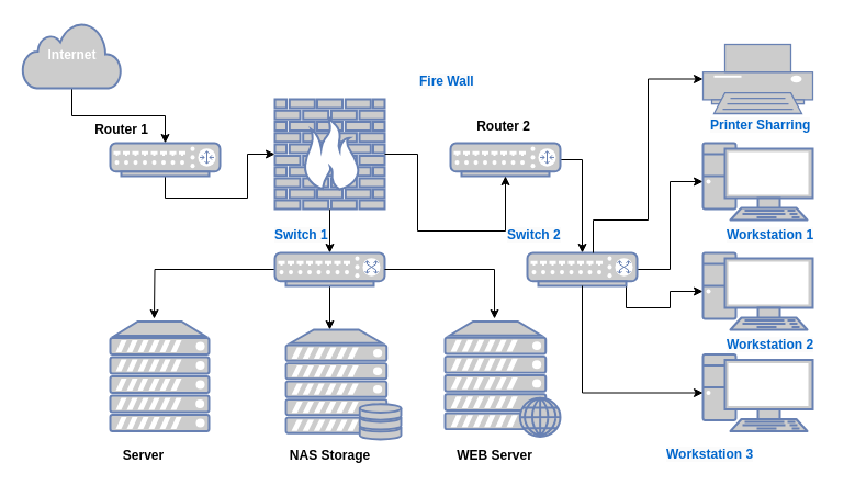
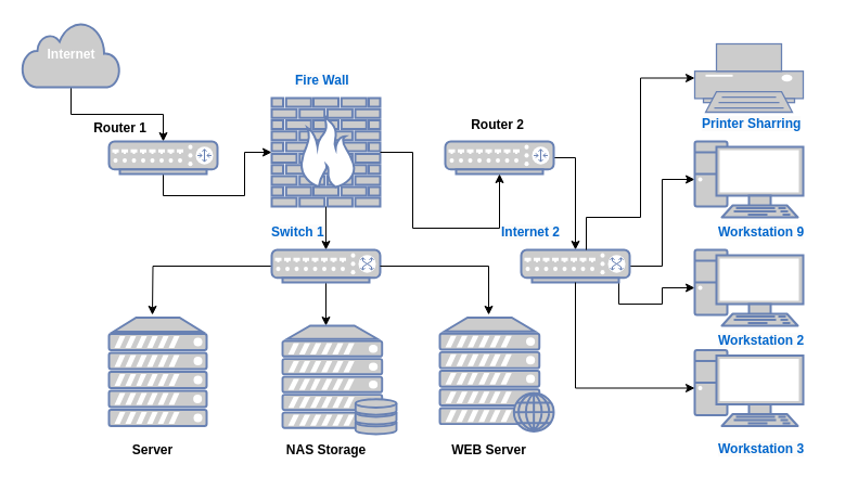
- <mxCell id="26" value="&lt;b style=&quot;border-color: var(--border-color); color: rgb(0, 102, 204); font-family: Helvetica; font-size: 12px; font-style: normal; font-variant-ligatures: normal; font-variant-caps: normal; letter-spacing: normal; orphans: 2; text-align: left; text-indent: 0px; text-transform: none; widows: 2; word-spacing: 0px; -webkit-text-stroke-width: 0px; background-color: rgb(251, 251, 251); text-decoration-thickness: initial; text-decoration-style: initial; text-decoration-color: initial;&quot;&gt;Fire Wall&lt;/b&gt;" style="text;whiteSpace=wrap;html=1;" parent="1" vertex="1"><mxGeometry x="380" y="60" width="80" height="30" as="geometry" /></mxCell>
+ <mxCell id="26" value="&lt;b style=&quot;border-color: var(--border-color); color: rgb(0, 102, 204); font-family: Helvetica; font-size: 12px; font-style: normal; font-variant-ligatures: normal; font-variant-caps: normal; letter-spacing: normal; orphans: 2; text-align: left; text-indent: 0px; text-transform: none; widows: 2; word-spacing: 0px; -webkit-text-stroke-width: 0px; background-color: rgb(251, 251, 251); text-decoration-thickness: initial; text-decoration-style: initial; text-decoration-color: initial;&quot;&gt;Fire Wall&lt;/b&gt;" style="text;whiteSpace=wrap;html=1;" parent="1" vertex="1"><mxGeometry x="270" y="60" width="80" height="30" as="geometry" /></mxCell>
- <mxCell id="30" value="&lt;b style=&quot;border-color: var(--border-color); color: rgb(0, 102, 204); font-family: Helvetica; font-size: 12px; font-style: normal; font-variant-ligatures: normal; font-variant-caps: normal; letter-spacing: normal; orphans: 2; text-align: left; text-indent: 0px; text-transform: none; widows: 2; word-spacing: 0px; -webkit-text-stroke-width: 0px; background-color: rgb(251, 251, 251); text-decoration-thickness: initial; text-decoration-style: initial; text-decoration-color: initial;&quot;&gt;Switch 2&lt;/b&gt;" style="text;whiteSpace=wrap;html=1;" parent="1" vertex="1"><mxGeometry x="460" y="200" width="80" height="30" as="geometry" /></mxCell>
+ <mxCell id="30" value="&lt;b style=&quot;border-color: var(--border-color); color: rgb(0, 102, 204); font-family: Helvetica; font-size: 12px; font-style: normal; font-variant-ligatures: normal; font-variant-caps: normal; letter-spacing: normal; orphans: 2; text-align: left; text-indent: 0px; text-transform: none; widows: 2; word-spacing: 0px; -webkit-text-stroke-width: 0px; background-color: rgb(251, 251, 251); text-decoration-thickness: initial; text-decoration-style: initial; text-decoration-color: initial;&quot;&gt;Internet 2&lt;/b&gt;" style="text;whiteSpace=wrap;html=1;" parent="1" vertex="1"><mxGeometry x="460" y="200" width="80" height="30" as="geometry" /></mxCell>
- <mxCell id="29" value="&lt;b style=&quot;border-color: var(--border-color); color: rgb(0, 102, 204); font-family: Helvetica; font-size: 12px; font-style: normal; font-variant-ligatures: normal; font-variant-caps: normal; letter-spacing: normal; orphans: 2; text-align: left; text-indent: 0px; text-transform: none; widows: 2; word-spacing: 0px; -webkit-text-stroke-width: 0px; background-color: rgb(251, 251, 251); text-decoration-thickness: initial; text-decoration-style: initial; text-decoration-color: initial;&quot;&gt;Workstation 1&lt;/b&gt;" style="text;whiteSpace=wrap;html=1;" parent="1" vertex="1"><mxGeometry x="660" y="200" width="97" height="30" as="geometry" /></mxCell>
+ <mxCell id="29" value="&lt;b style=&quot;border-color: var(--border-color); color: rgb(0, 102, 204); font-family: Helvetica; font-size: 12px; font-style: normal; font-variant-ligatures: normal; font-variant-caps: normal; letter-spacing: normal; orphans: 2; text-align: left; text-indent: 0px; text-transform: none; widows: 2; word-spacing: 0px; -webkit-text-stroke-width: 0px; background-color: rgb(251, 251, 251); text-decoration-thickness: initial; text-decoration-style: initial; text-decoration-color: initial;&quot;&gt;Workstation 9&lt;/b&gt;" style="text;whiteSpace=wrap;html=1;" parent="1" vertex="1"><mxGeometry x="660" y="200" width="97" height="30" as="geometry" /></mxCell>
- <mxCell id="31" value="&lt;b&gt;Server&lt;/b&gt;" style="text;html=1;align=center;verticalAlign=middle;resizable=0;points=[];autosize=1;strokeColor=none;fillColor=none;" parent="1" vertex="1"><mxGeometry x="100" y="400" width="60" height="30" as="geometry" /></mxCell>
+ <mxCell id="31" value="&lt;b&gt;Server&lt;/b&gt;" style="text;html=1;align=center;verticalAlign=middle;resizable=0;points=[];autosize=1;strokeColor=none;fillColor=none;" parent="1" vertex="1"><mxGeometry x="110" y="400" width="60" height="30" as="geometry" /></mxCell>
- <mxCell id="34" value="&lt;b style=&quot;border-color: var(--border-color); color: rgb(0, 102, 204); font-family: Helvetica; font-size: 12px; font-style: normal; font-variant-ligatures: normal; font-variant-caps: normal; letter-spacing: normal; orphans: 2; text-align: left; text-indent: 0px; text-transform: none; widows: 2; word-spacing: 0px; -webkit-text-stroke-width: 0px; background-color: rgb(251, 251, 251); text-decoration-thickness: initial; text-decoration-style: initial; text-decoration-color: initial;&quot;&gt;Workstation 3&lt;/b&gt;" style="text;whiteSpace=wrap;html=1;" parent="1" vertex="1"><mxGeometry x="605" y="400" width="97" height="30" as="geometry" /></mxCell>
+ <mxCell id="34" value="&lt;b style=&quot;border-color: var(--border-color); color: rgb(0, 102, 204); font-family: Helvetica; font-size: 12px; font-style: normal; font-variant-ligatures: normal; font-variant-caps: normal; letter-spacing: normal; orphans: 2; text-align: left; text-indent: 0px; text-transform: none; widows: 2; word-spacing: 0px; -webkit-text-stroke-width: 0px; background-color: rgb(251, 251, 251); text-decoration-thickness: initial; text-decoration-style: initial; text-decoration-color: initial;&quot;&gt;Workstation 3&lt;/b&gt;" style="text;whiteSpace=wrap;html=1;" parent="1" vertex="1"><mxGeometry x="660" y="400" width="97" height="30" as="geometry" /></mxCell>
